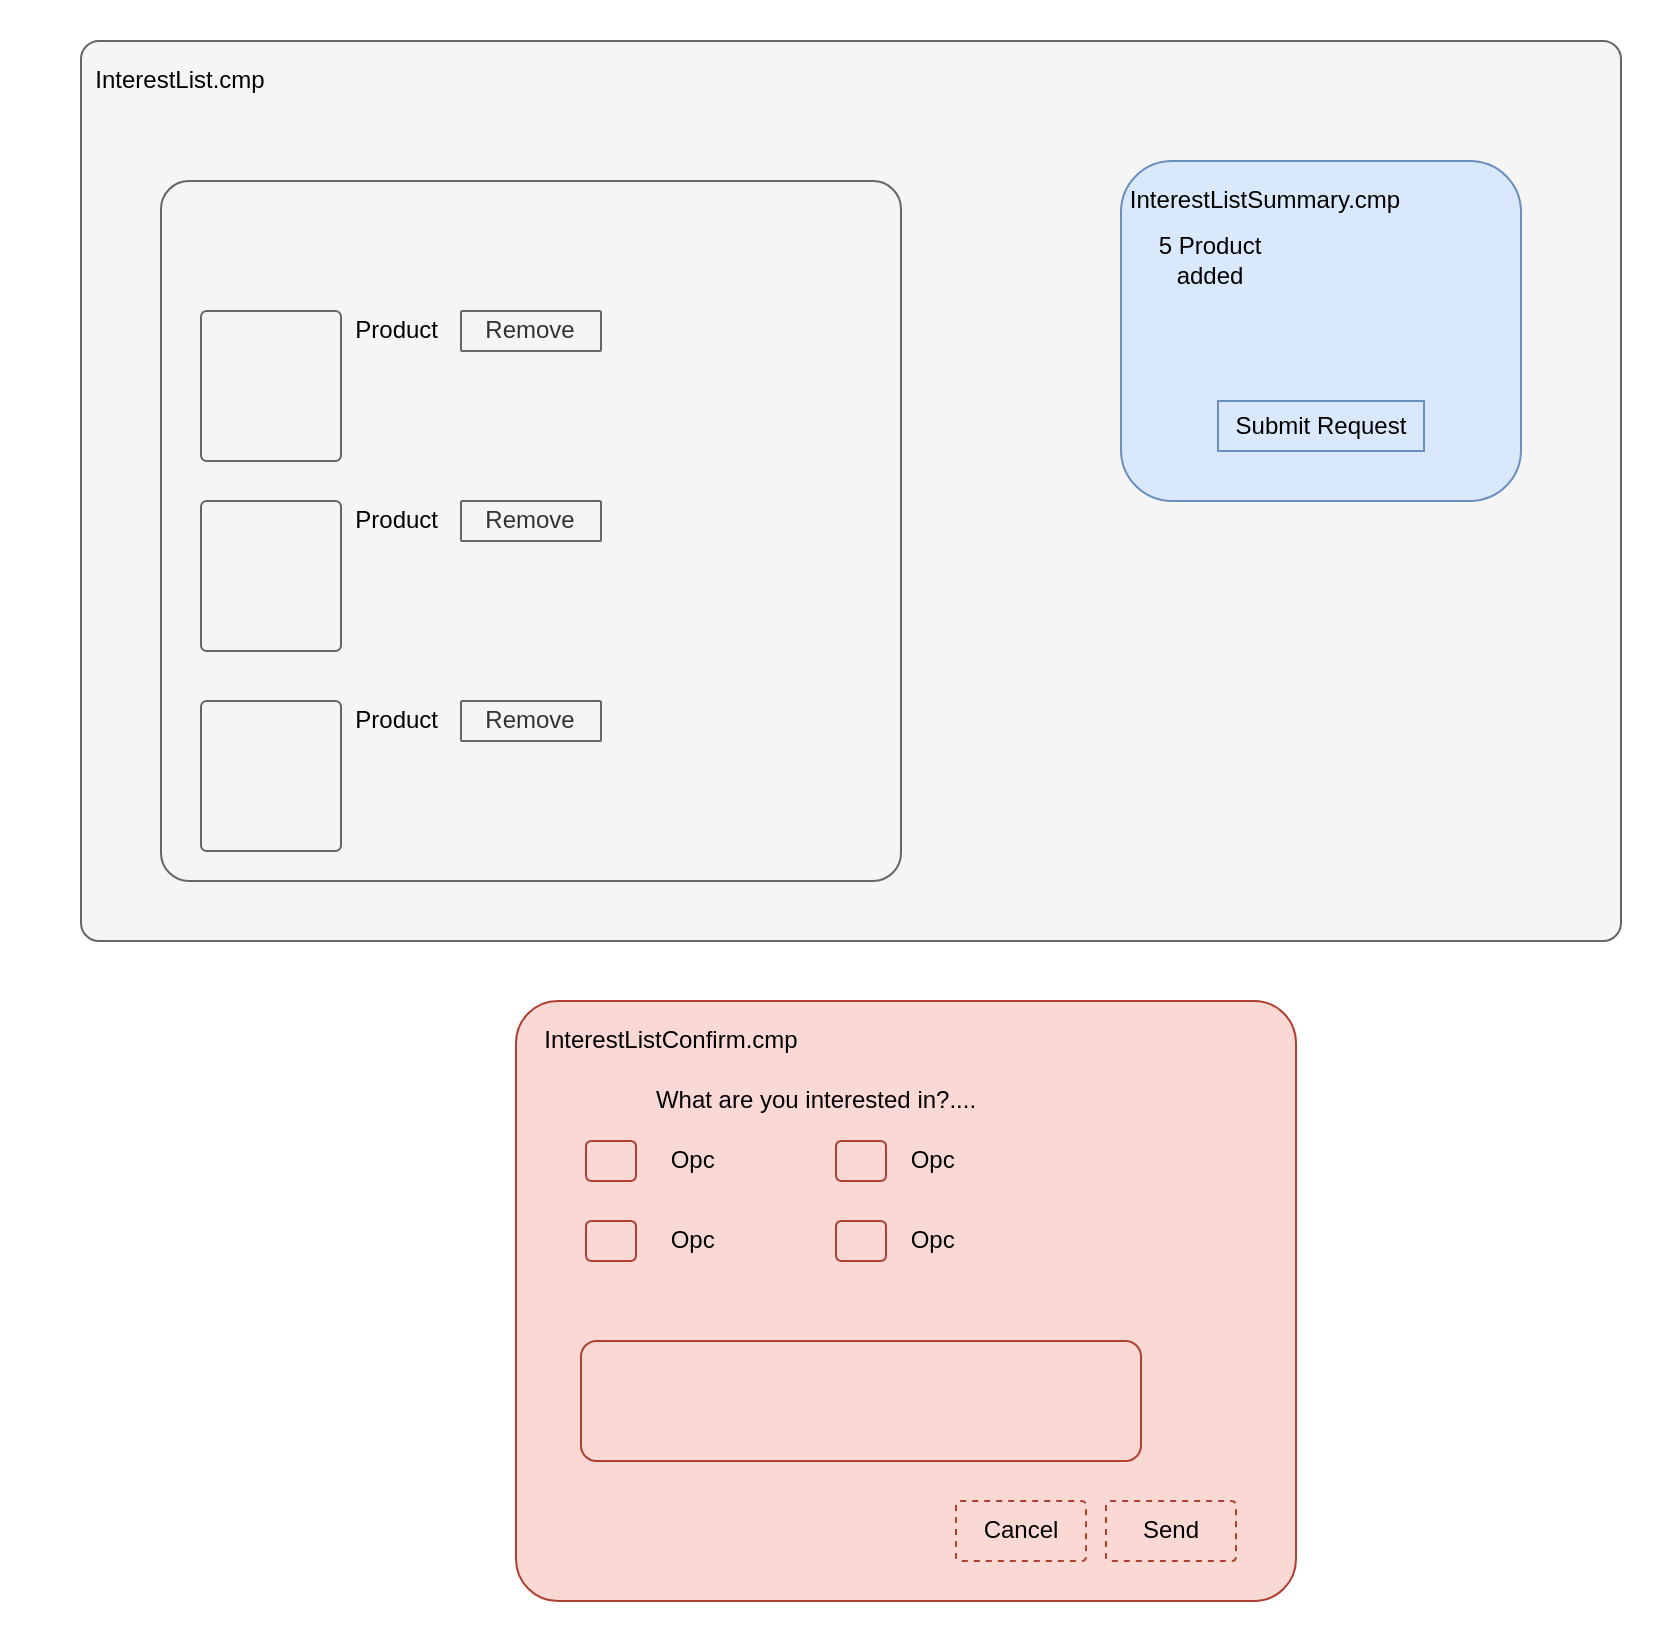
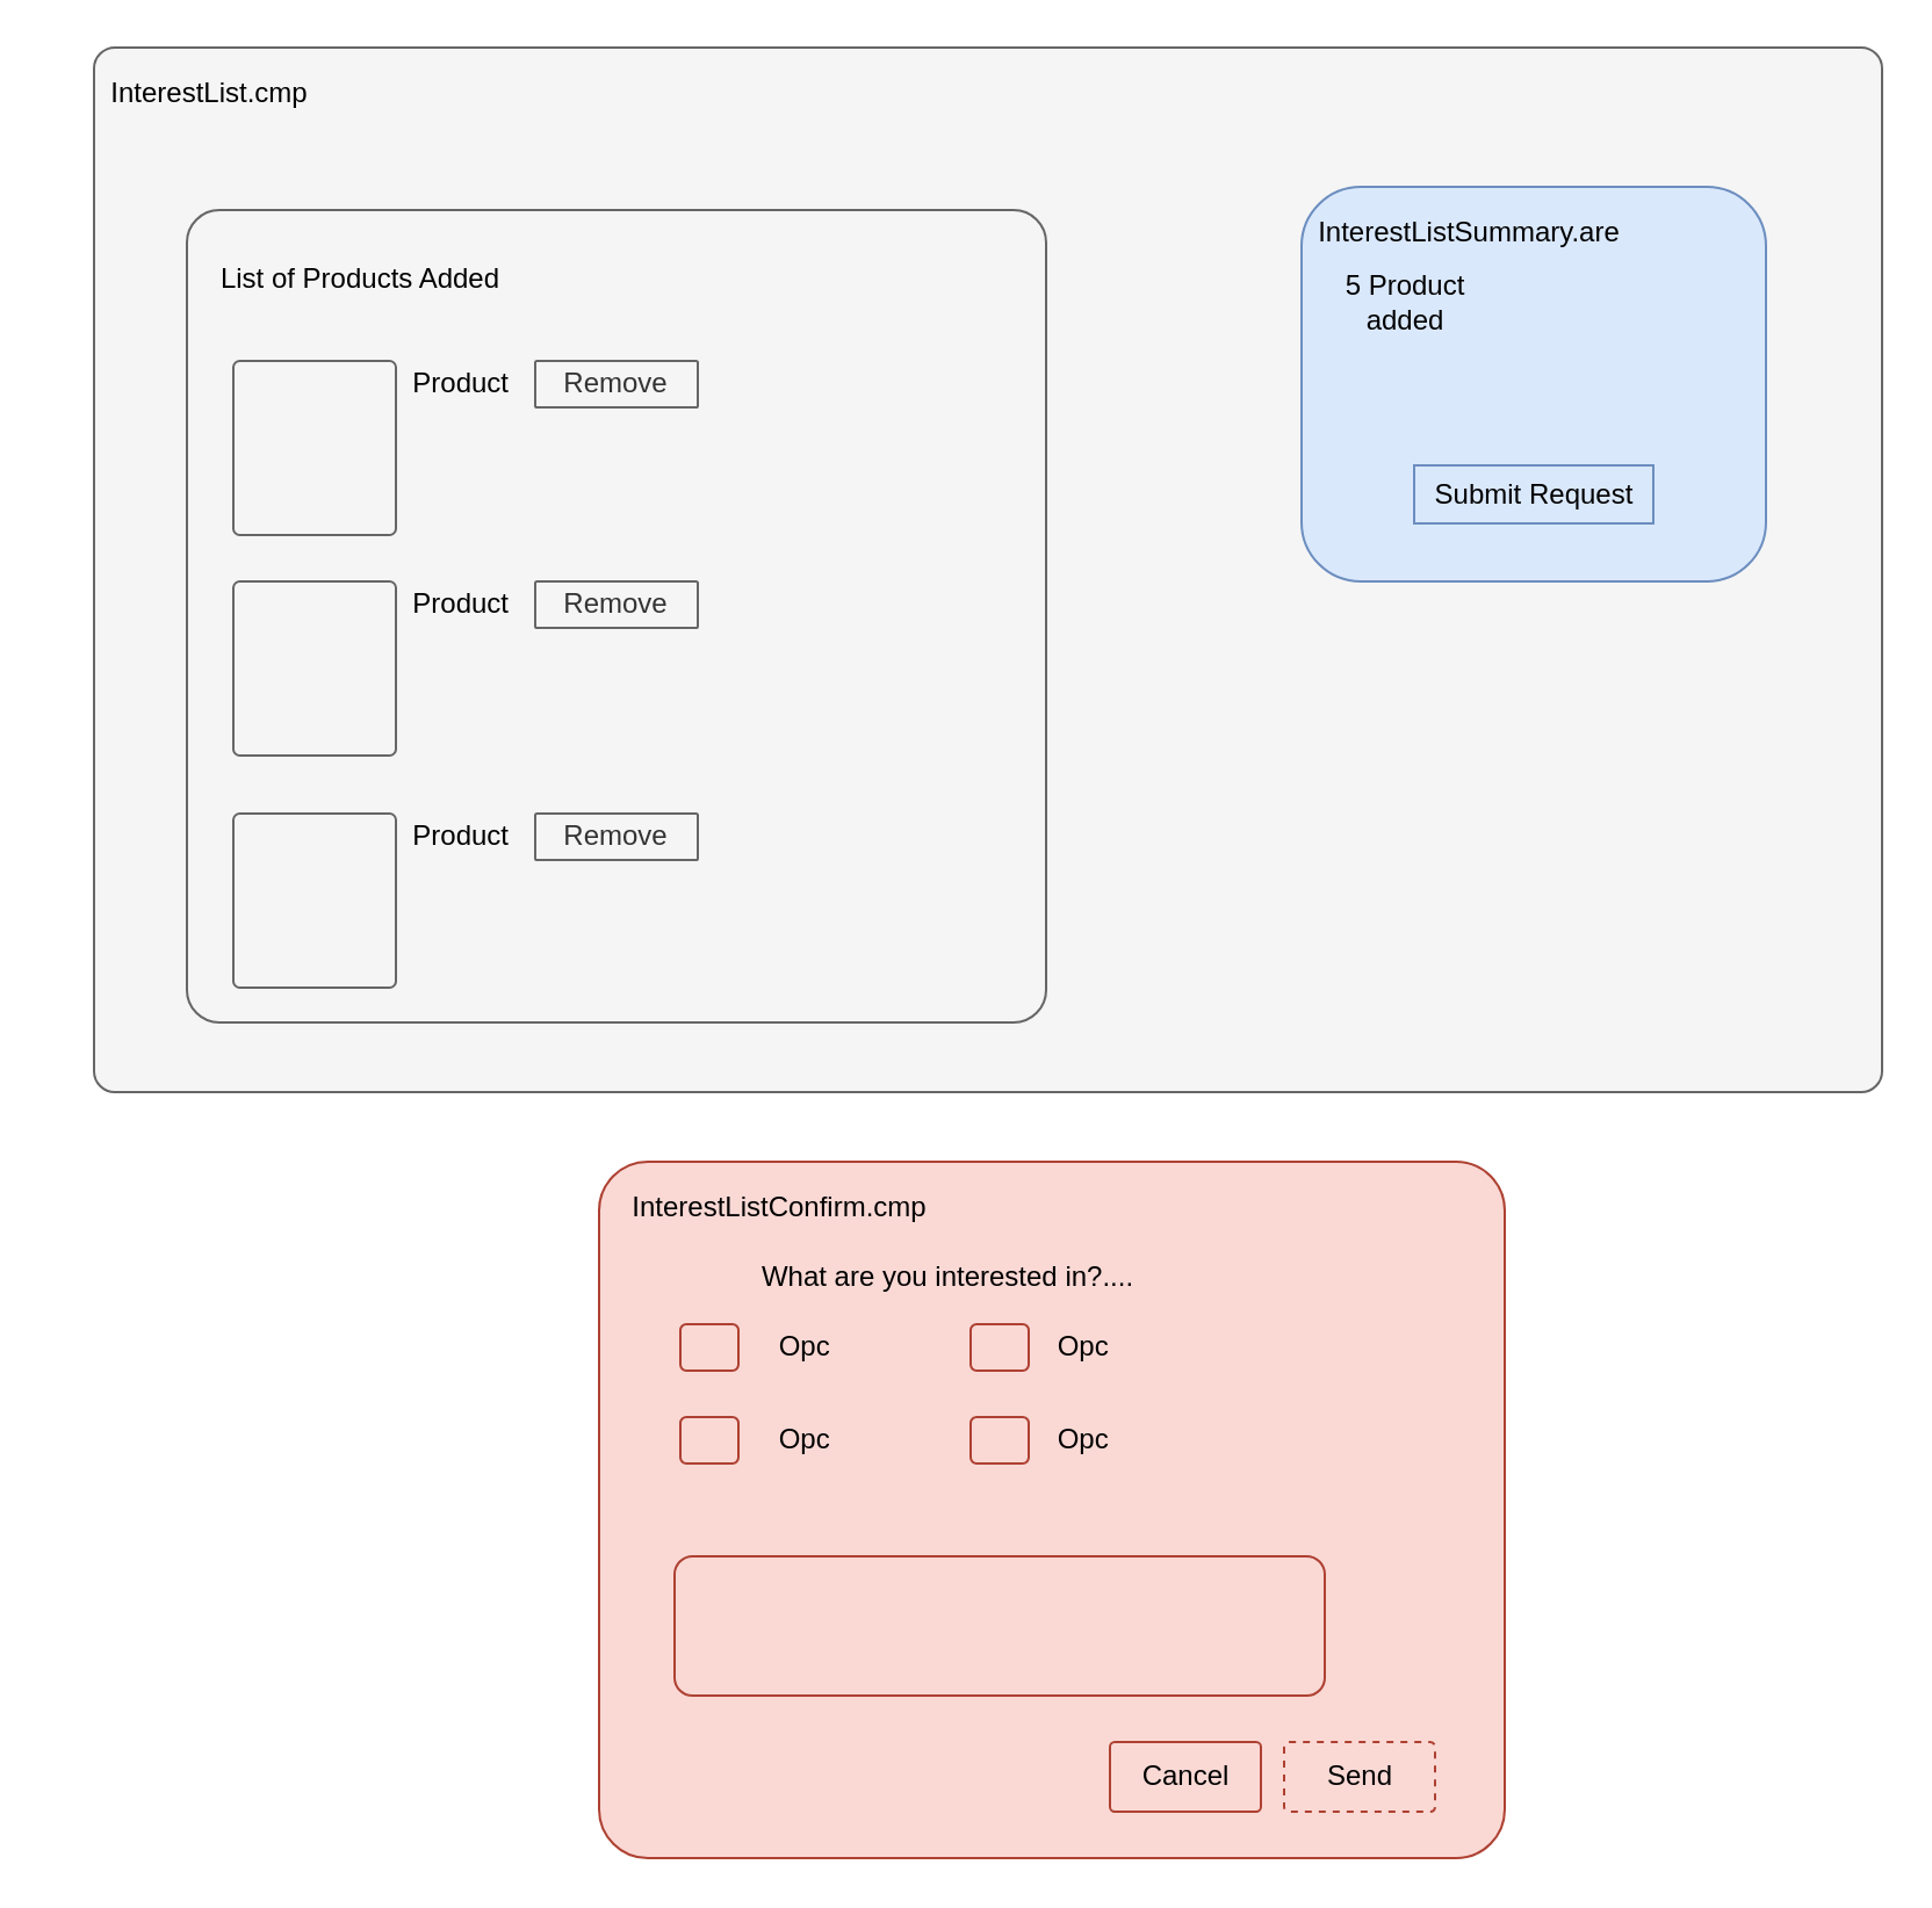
- <mxCell id="8" value="InterestListSummary.cmp" style="text;html=1;strokeColor=none;fillColor=none;align=center;verticalAlign=middle;whiteSpace=wrap;rounded=0;" vertex="1" parent="1"><mxGeometry x="550" y="90" width="165" height="20" as="geometry" /></mxCell>
+ <mxCell id="8" value="InterestListSummary.are" style="text;html=1;strokeColor=none;fillColor=none;align=center;verticalAlign=middle;whiteSpace=wrap;rounded=0;" vertex="1" parent="1"><mxGeometry x="550" y="90" width="165" height="20" as="geometry" /></mxCell>
+ <mxCell id="7" value="List of Products Added" style="text;html=1;strokeColor=none;fillColor=none;align=center;verticalAlign=middle;whiteSpace=wrap;rounded=0;" vertex="1" parent="1"><mxGeometry x="90" y="110" width="130" height="20" as="geometry" /></mxCell>
- <mxCell id="13" value="Cancel" style="rounded=1;whiteSpace=wrap;html=1;arcSize=7;fillColor=#fad9d5;strokeColor=#ae4132;dashed=1;" vertex="1" parent="1"><mxGeometry x="477.5" y="750" width="65" height="30" as="geometry" /></mxCell>
+ <mxCell id="13" value="Cancel" style="rounded=1;whiteSpace=wrap;html=1;arcSize=7;fillColor=#fad9d5;strokeColor=#ae4132;" vertex="1" parent="1"><mxGeometry x="477.5" y="750" width="65" height="30" as="geometry" /></mxCell>
